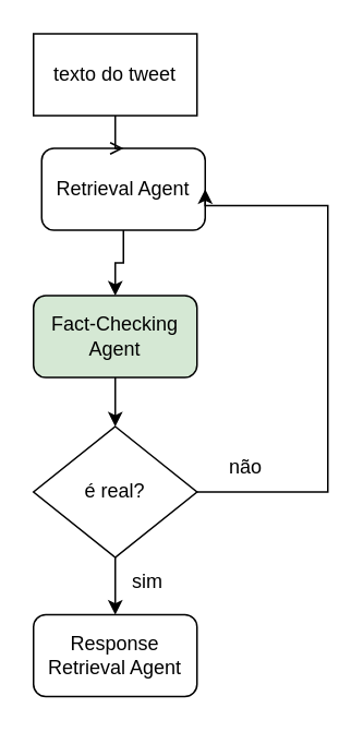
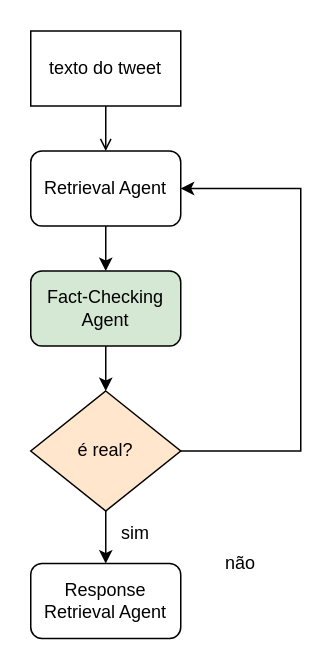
- <mxCell id="3" value="Retrieval Agent" style="rounded=1;whiteSpace=wrap;html=1;" parent="1" vertex="1"><mxGeometry x="25" y="90" width="100" height="50" as="geometry" /></mxCell>
+ <mxCell id="3" value="Retrieval Agent" style="rounded=1;whiteSpace=wrap;html=1;" parent="1" vertex="1"><mxGeometry x="20" y="100" width="100" height="50" as="geometry" /></mxCell>
- <mxCell id="11" value="não" style="text;html=1;strokeColor=none;fillColor=none;align=center;verticalAlign=middle;whiteSpace=wrap;rounded=0;" parent="1" vertex="1"><mxGeometry x="120" y="270" width="60" height="30" as="geometry" /></mxCell>
+ <mxCell id="11" value="não" style="text;html=1;strokeColor=none;fillColor=none;align=center;verticalAlign=middle;whiteSpace=wrap;rounded=0;" parent="1" vertex="1"><mxGeometry x="130" y="360" width="60" height="30" as="geometry" /></mxCell>
- <mxCell id="8" value="é real?" style="rhombus;whiteSpace=wrap;html=1;" parent="1" vertex="1"><mxGeometry x="20" y="260" width="100" height="80" as="geometry" /></mxCell>
+ <mxCell id="8" value="é real?" style="rhombus;whiteSpace=wrap;html=1;fillColor=#ffe6cc;" parent="1" vertex="1"><mxGeometry x="20" y="260" width="100" height="80" as="geometry" /></mxCell>
